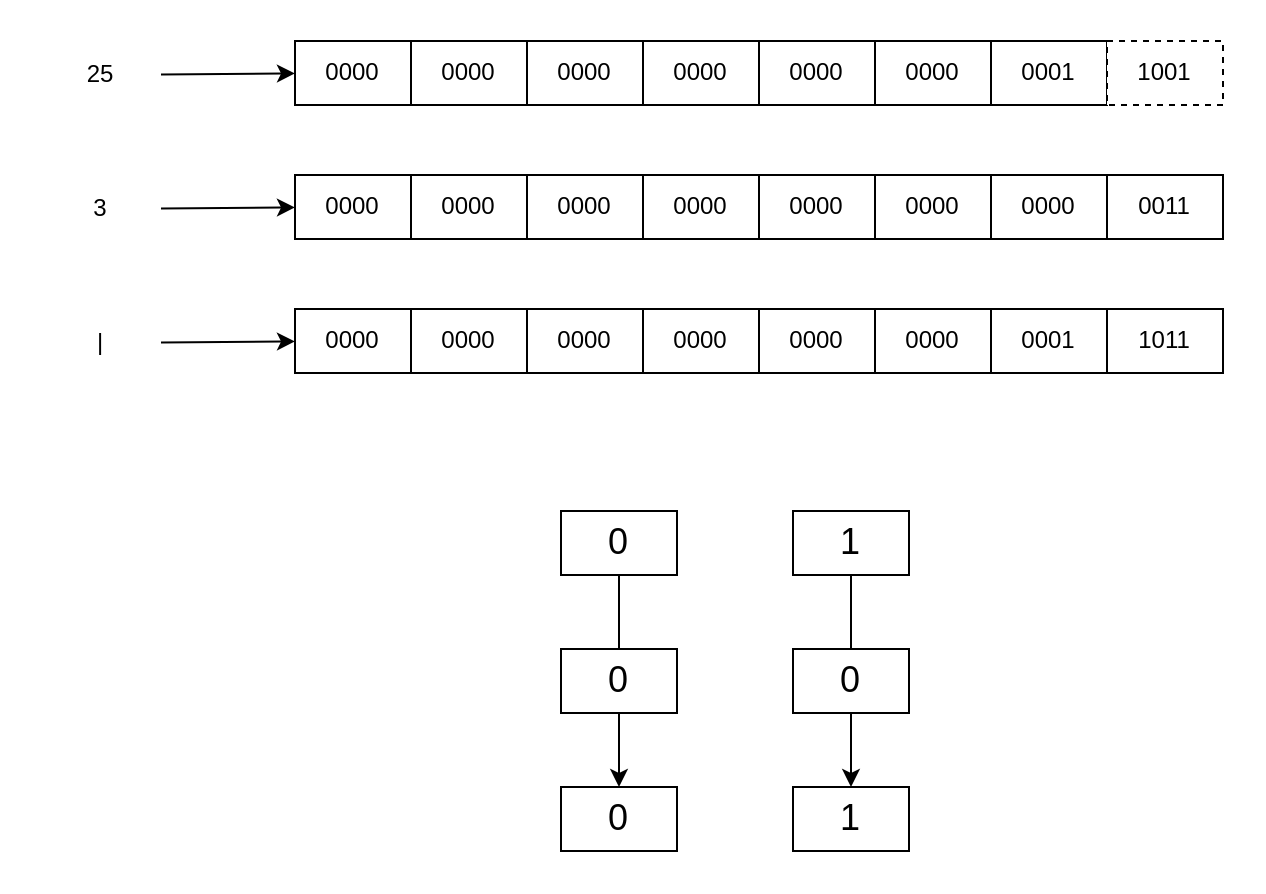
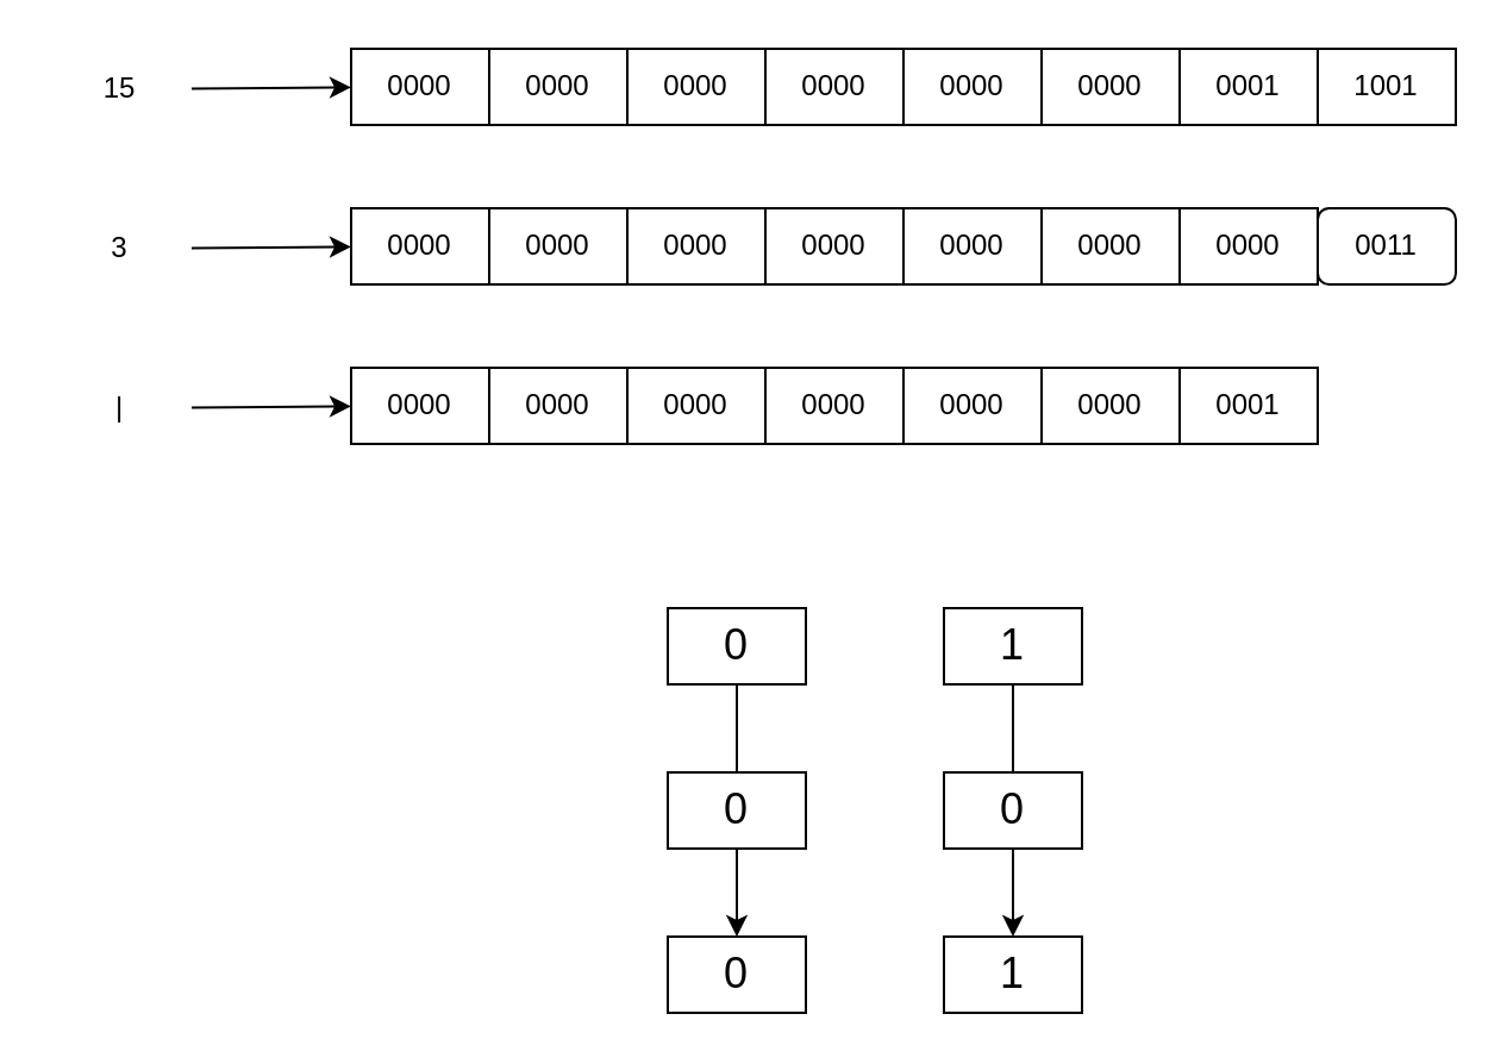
- <mxCell id="9" value="1001" style="rounded=0;whiteSpace=wrap;html=1;dashed=1;" parent="1" vertex="1"><mxGeometry x="553" y="20" width="58" height="32" as="geometry" /></mxCell>
+ <mxCell id="9" value="1001" style="rounded=0;whiteSpace=wrap;html=1;" parent="1" vertex="1"><mxGeometry x="553" y="20" width="58" height="32" as="geometry" /></mxCell>
- <mxCell id="19" value="25" style="text;html=1;align=center;verticalAlign=middle;whiteSpace=wrap;rounded=0;" parent="1" vertex="1"><mxGeometry x="20" y="22" width="60" height="30" as="geometry" /></mxCell>
+ <mxCell id="19" value="15" style="text;html=1;align=center;verticalAlign=middle;whiteSpace=wrap;rounded=0;" parent="1" vertex="1"><mxGeometry x="20" y="22" width="60" height="30" as="geometry" /></mxCell>
- <mxCell id="17" value="0011" style="rounded=0;whiteSpace=wrap;html=1;" parent="1" vertex="1"><mxGeometry x="553" y="87" width="58" height="32" as="geometry" /></mxCell>
+ <mxCell id="17" value="0011" style="whiteSpace=wrap;html=1;rounded=1;" parent="1" vertex="1"><mxGeometry x="553" y="87" width="58" height="32" as="geometry" /></mxCell>
- <mxCell id="29" value="1011" style="rounded=0;whiteSpace=wrap;html=1;" parent="1" vertex="1"><mxGeometry x="553" y="154" width="58" height="32" as="geometry" /></mxCell>
